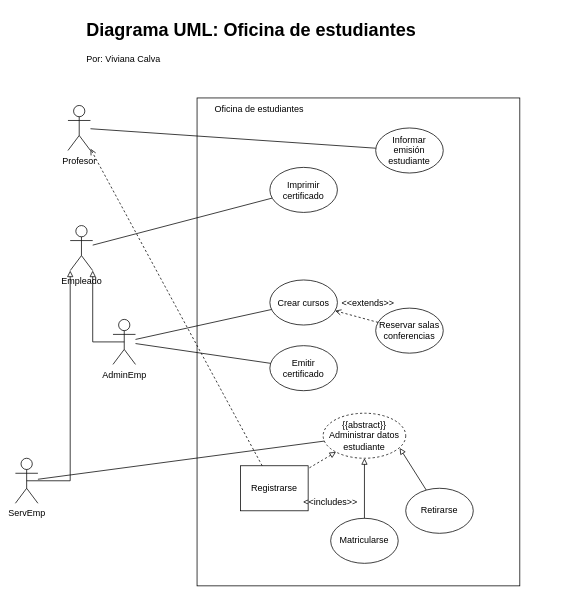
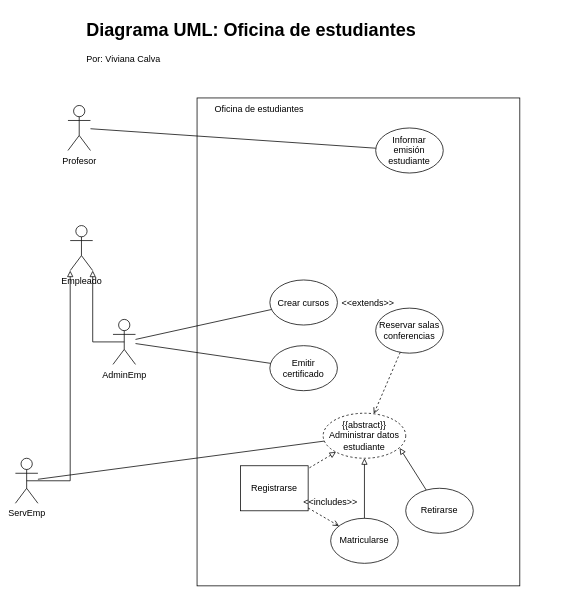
- <mxCell id="13" value="Imprimir certificado" style="ellipse;whiteSpace=wrap;html=1;" vertex="1" parent="1"><mxGeometry x="359" y="222.5" width="90" height="60" as="geometry" /></mxCell>
- <mxCell id="25" value="" style="endArrow=none;html=1;rounded=0;" edge="1" parent="1" source="4" target="13"><mxGeometry width="50" height="50" relative="1" as="geometry"><mxPoint x="150" y="340" as="sourcePoint" /><mxPoint x="390" y="327.5" as="targetPoint" /></mxGeometry></mxCell>
- <mxCell id="20" value="" style="endArrow=open;html=1;rounded=0;dashed=1;endFill=0;" edge="1" parent="1" source="9" target="3"><mxGeometry width="50" height="50" relative="1" as="geometry"><mxPoint x="440" y="590" as="sourcePoint" /><mxPoint x="490" y="540" as="targetPoint" /></mxGeometry></mxCell>
+ <mxCell id="20" value="" style="endArrow=open;html=1;rounded=0;dashed=1;endFill=0;" edge="1" parent="1" source="9" target="10"><mxGeometry width="50" height="50" relative="1" as="geometry"><mxPoint x="440" y="590" as="sourcePoint" /><mxPoint x="490" y="540" as="targetPoint" /></mxGeometry></mxCell>
- <mxCell id="27" value="" style="endArrow=open;html=1;rounded=0;dashed=1;endFill=0;" edge="1" parent="1" source="26" target="14"><mxGeometry width="50" height="50" relative="1" as="geometry"><mxPoint x="348.915" y="729.718" as="sourcePoint" /><mxPoint x="401.134" y="760.245" as="targetPoint" /></mxGeometry></mxCell>
+ <mxCell id="27" value="" style="endArrow=open;html=1;rounded=0;dashed=1;endFill=0;" edge="1" parent="1" source="26" target="12"><mxGeometry width="50" height="50" relative="1" as="geometry"><mxPoint x="348.915" y="729.718" as="sourcePoint" /><mxPoint x="401.134" y="760.245" as="targetPoint" /></mxGeometry></mxCell>
